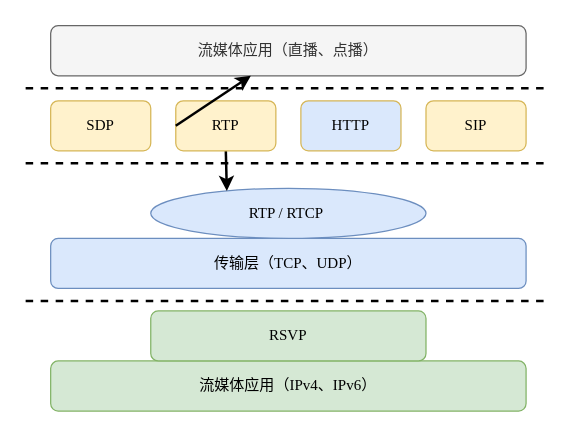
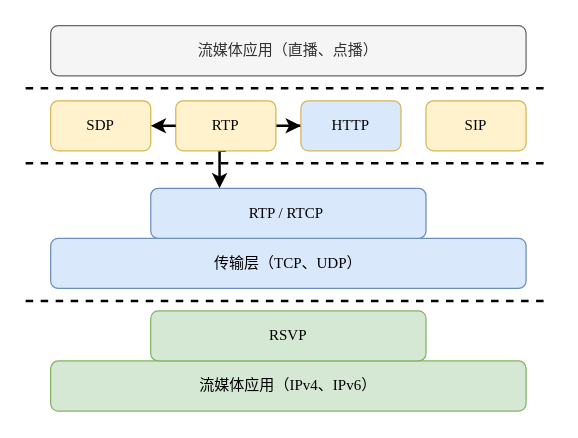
- <mxCell id="13" value="" style="endArrow=classic;html=1;rounded=0;exitX=0;exitY=0.5;exitDx=0;exitDy=0;fontFamily=Times New Roman;fillColor=#fff2cc;strokeColor=#000000;strokeWidth=2;" parent="1" source="9" target="2" edge="1"><mxGeometry width="50" height="50" relative="1" as="geometry"><mxPoint x="270" y="190" as="sourcePoint" /><mxPoint x="320" y="140" as="targetPoint" /></mxGeometry></mxCell>
+ <mxCell id="13" value="" style="endArrow=classic;html=1;rounded=0;exitX=0;exitY=0.5;exitDx=0;exitDy=0;entryX=1;entryY=0.5;entryDx=0;entryDy=0;fontFamily=Times New Roman;fillColor=#fff2cc;strokeColor=#000000;strokeWidth=2;" parent="1" source="9" target="6" edge="1"><mxGeometry width="50" height="50" relative="1" as="geometry"><mxPoint x="270" y="190" as="sourcePoint" /><mxPoint x="320" y="140" as="targetPoint" /></mxGeometry></mxCell>
+ <mxCell id="7" value="" style="edgeStyle=orthogonalEdgeStyle;rounded=0;orthogonalLoop=1;jettySize=auto;html=1;fontFamily=Times New Roman;fillColor=#fff2cc;strokeColor=#000000;strokeWidth=2;" parent="1" source="9" target="10" edge="1"><mxGeometry relative="1" as="geometry" /></mxCell>
- <mxCell id="5" value="RTP / RTCP&amp;nbsp;" style="ellipse;whiteSpace=wrap;html=1;fontFamily=Times New Roman;fillColor=#dae8fc;strokeColor=#6c8ebf;" parent="1" vertex="1"><mxGeometry x="120" y="150" width="220" height="40" as="geometry" /></mxCell>
+ <mxCell id="5" value="RTP / RTCP&amp;nbsp;" style="rounded=1;whiteSpace=wrap;html=1;fontFamily=Times New Roman;fillColor=#dae8fc;strokeColor=#6c8ebf;" parent="1" vertex="1"><mxGeometry x="120" y="150" width="220" height="40" as="geometry" /></mxCell>
